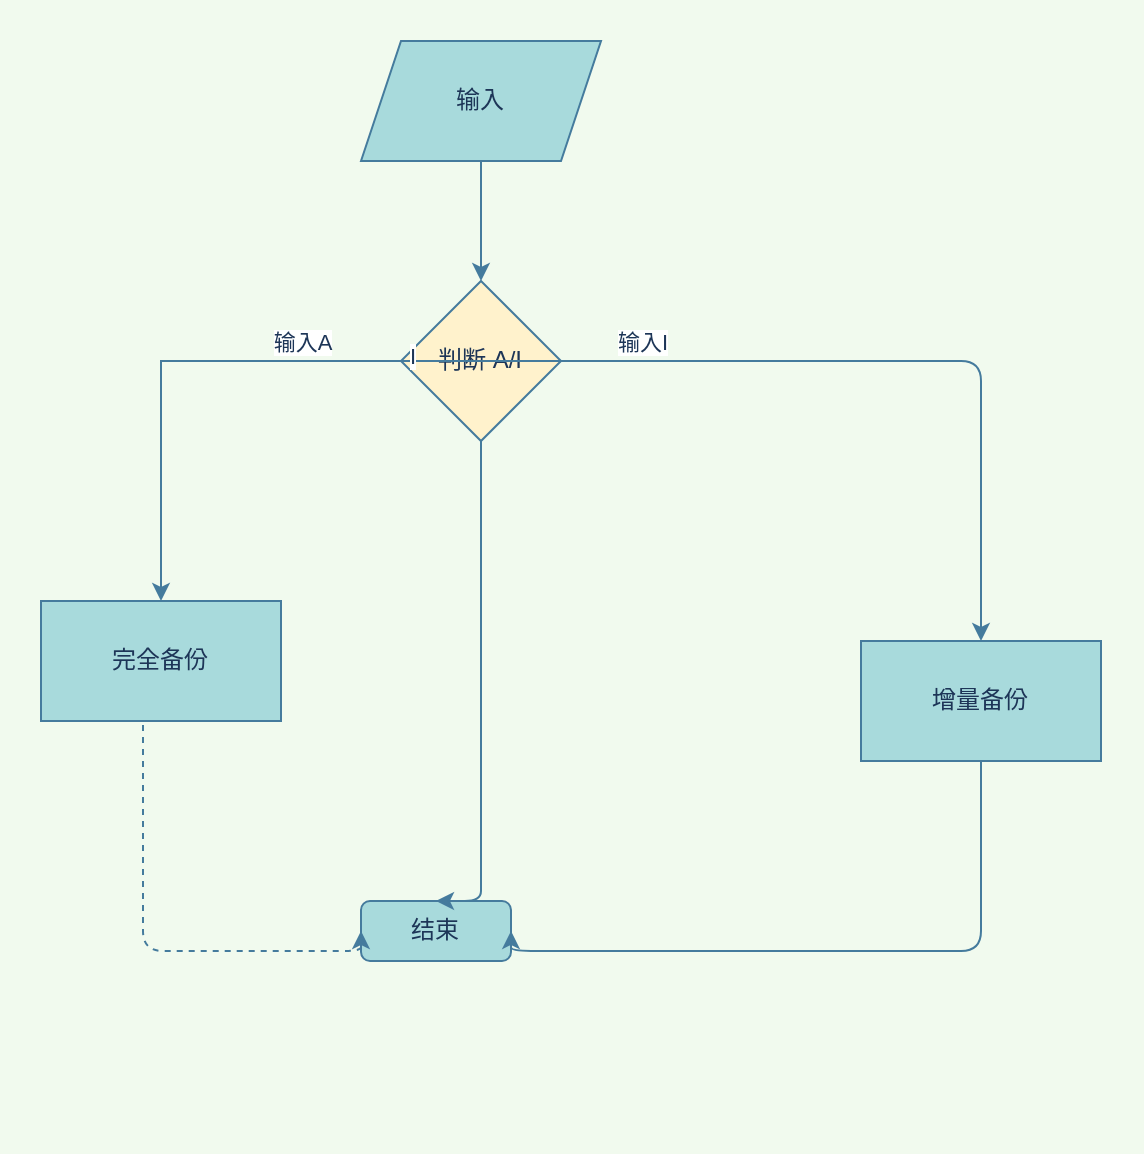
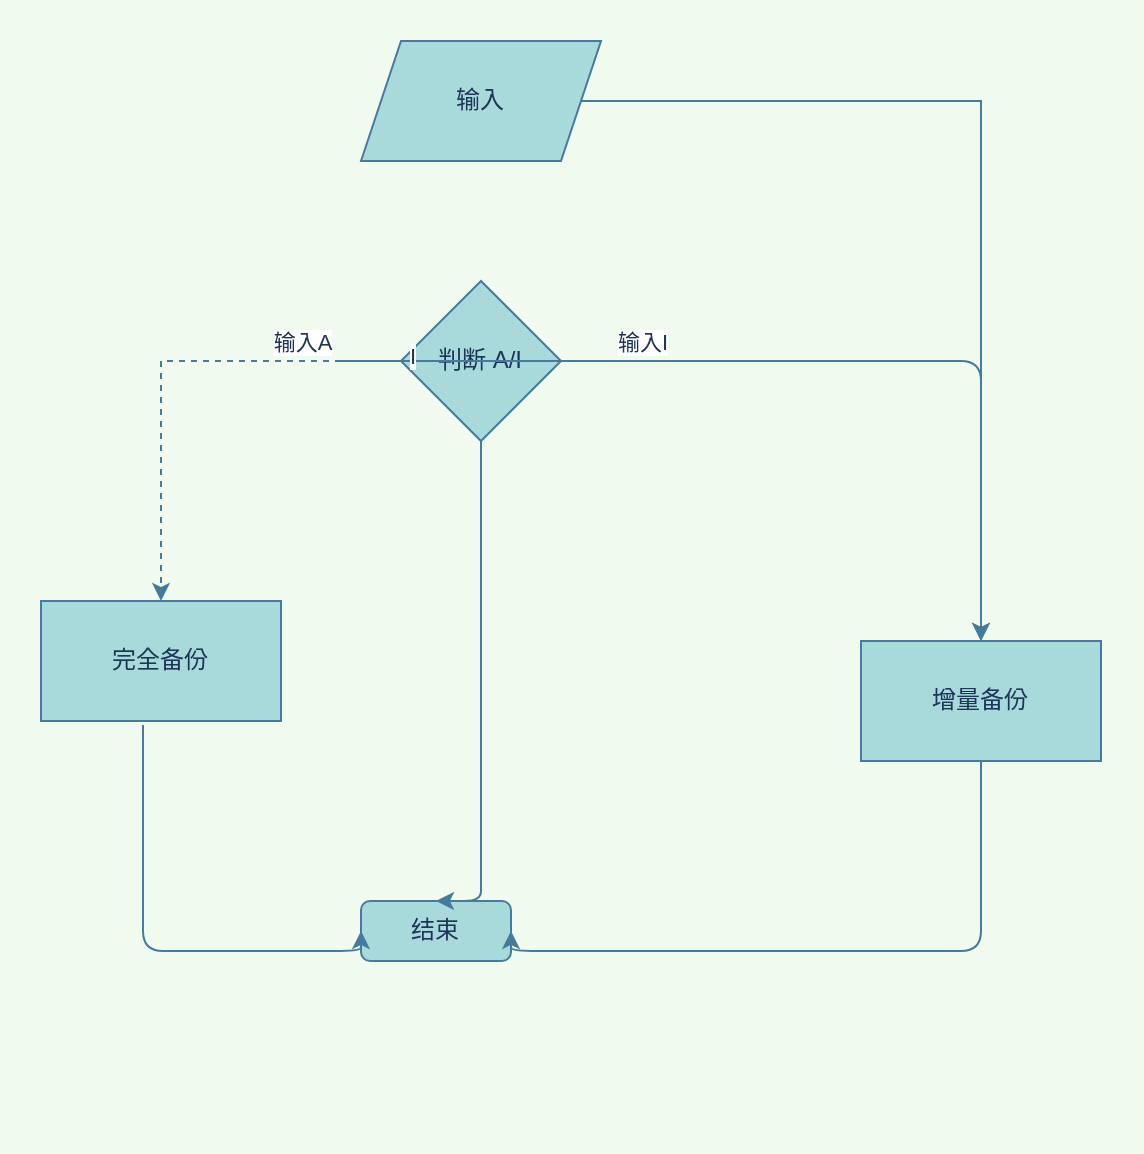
- <mxCell id="2" value="" style="edgeStyle=orthogonalEdgeStyle;rounded=0;orthogonalLoop=1;jettySize=auto;html=1;labelBackgroundColor=#F1FAEE;strokeColor=#457B9D;fontColor=#1D3557;" edge="1" parent="1" source="3" target="6"><mxGeometry relative="1" as="geometry" /></mxCell>
+ <mxCell id="2" value="" style="edgeStyle=orthogonalEdgeStyle;rounded=0;orthogonalLoop=1;jettySize=auto;html=1;labelBackgroundColor=#F1FAEE;strokeColor=#457B9D;fontColor=#1D3557;" edge="1" parent="1" source="3" target="8"><mxGeometry relative="1" as="geometry" /></mxCell>
- <mxCell id="6" value="判断 A/I" style="rhombus;whiteSpace=wrap;html=1;fillColor=#fff2cc;strokeColor=#457B9D;fontColor=#1D3557;" vertex="1" parent="1"><mxGeometry x="200" y="140" width="80" height="80" as="geometry" /></mxCell>
+ <mxCell id="6" value="判断 A/I" style="rhombus;whiteSpace=wrap;html=1;fillColor=#A8DADC;strokeColor=#457B9D;fontColor=#1D3557;" vertex="1" parent="1"><mxGeometry x="200" y="140" width="80" height="80" as="geometry" /></mxCell>
- <mxCell id="4" value="" style="edgeStyle=orthogonalEdgeStyle;curved=0;rounded=0;sketch=0;orthogonalLoop=1;jettySize=auto;html=1;strokeColor=#457B9D;fillColor=#A8DADC;fontColor=#1D3557;" edge="1" parent="1" source="6" target="12"><mxGeometry relative="1" as="geometry" /></mxCell>
+ <mxCell id="4" value="" style="edgeStyle=orthogonalEdgeStyle;curved=0;rounded=0;sketch=0;orthogonalLoop=1;jettySize=auto;html=1;strokeColor=#457B9D;fillColor=#A8DADC;fontColor=#1D3557;dashed=1;" edge="1" parent="1" source="6" target="12"><mxGeometry relative="1" as="geometry" /></mxCell>
- <mxCell id="15" value="" style="edgeStyle=elbowEdgeStyle;elbow=vertical;endArrow=classic;html=1;strokeColor=#457B9D;fillColor=#A8DADC;fontColor=#1D3557;exitX=0.425;exitY=1.033;exitDx=0;exitDy=0;exitPerimeter=0;entryX=0;entryY=0.5;entryDx=0;entryDy=0;dashed=1;" edge="1" parent="1" source="12" target="7"><mxGeometry width="50" height="50" relative="1" as="geometry"><mxPoint x="550" y="290" as="sourcePoint" /><mxPoint x="600" y="240" as="targetPoint" /><Array as="points"><mxPoint x="130" y="475" /></Array></mxGeometry></mxCell>
+ <mxCell id="15" value="" style="edgeStyle=elbowEdgeStyle;elbow=vertical;endArrow=classic;html=1;strokeColor=#457B9D;fillColor=#A8DADC;fontColor=#1D3557;exitX=0.425;exitY=1.033;exitDx=0;exitDy=0;exitPerimeter=0;entryX=0;entryY=0.5;entryDx=0;entryDy=0;" edge="1" parent="1" source="12" target="7"><mxGeometry width="50" height="50" relative="1" as="geometry"><mxPoint x="550" y="290" as="sourcePoint" /><mxPoint x="600" y="240" as="targetPoint" /><Array as="points"><mxPoint x="130" y="475" /></Array></mxGeometry></mxCell>
